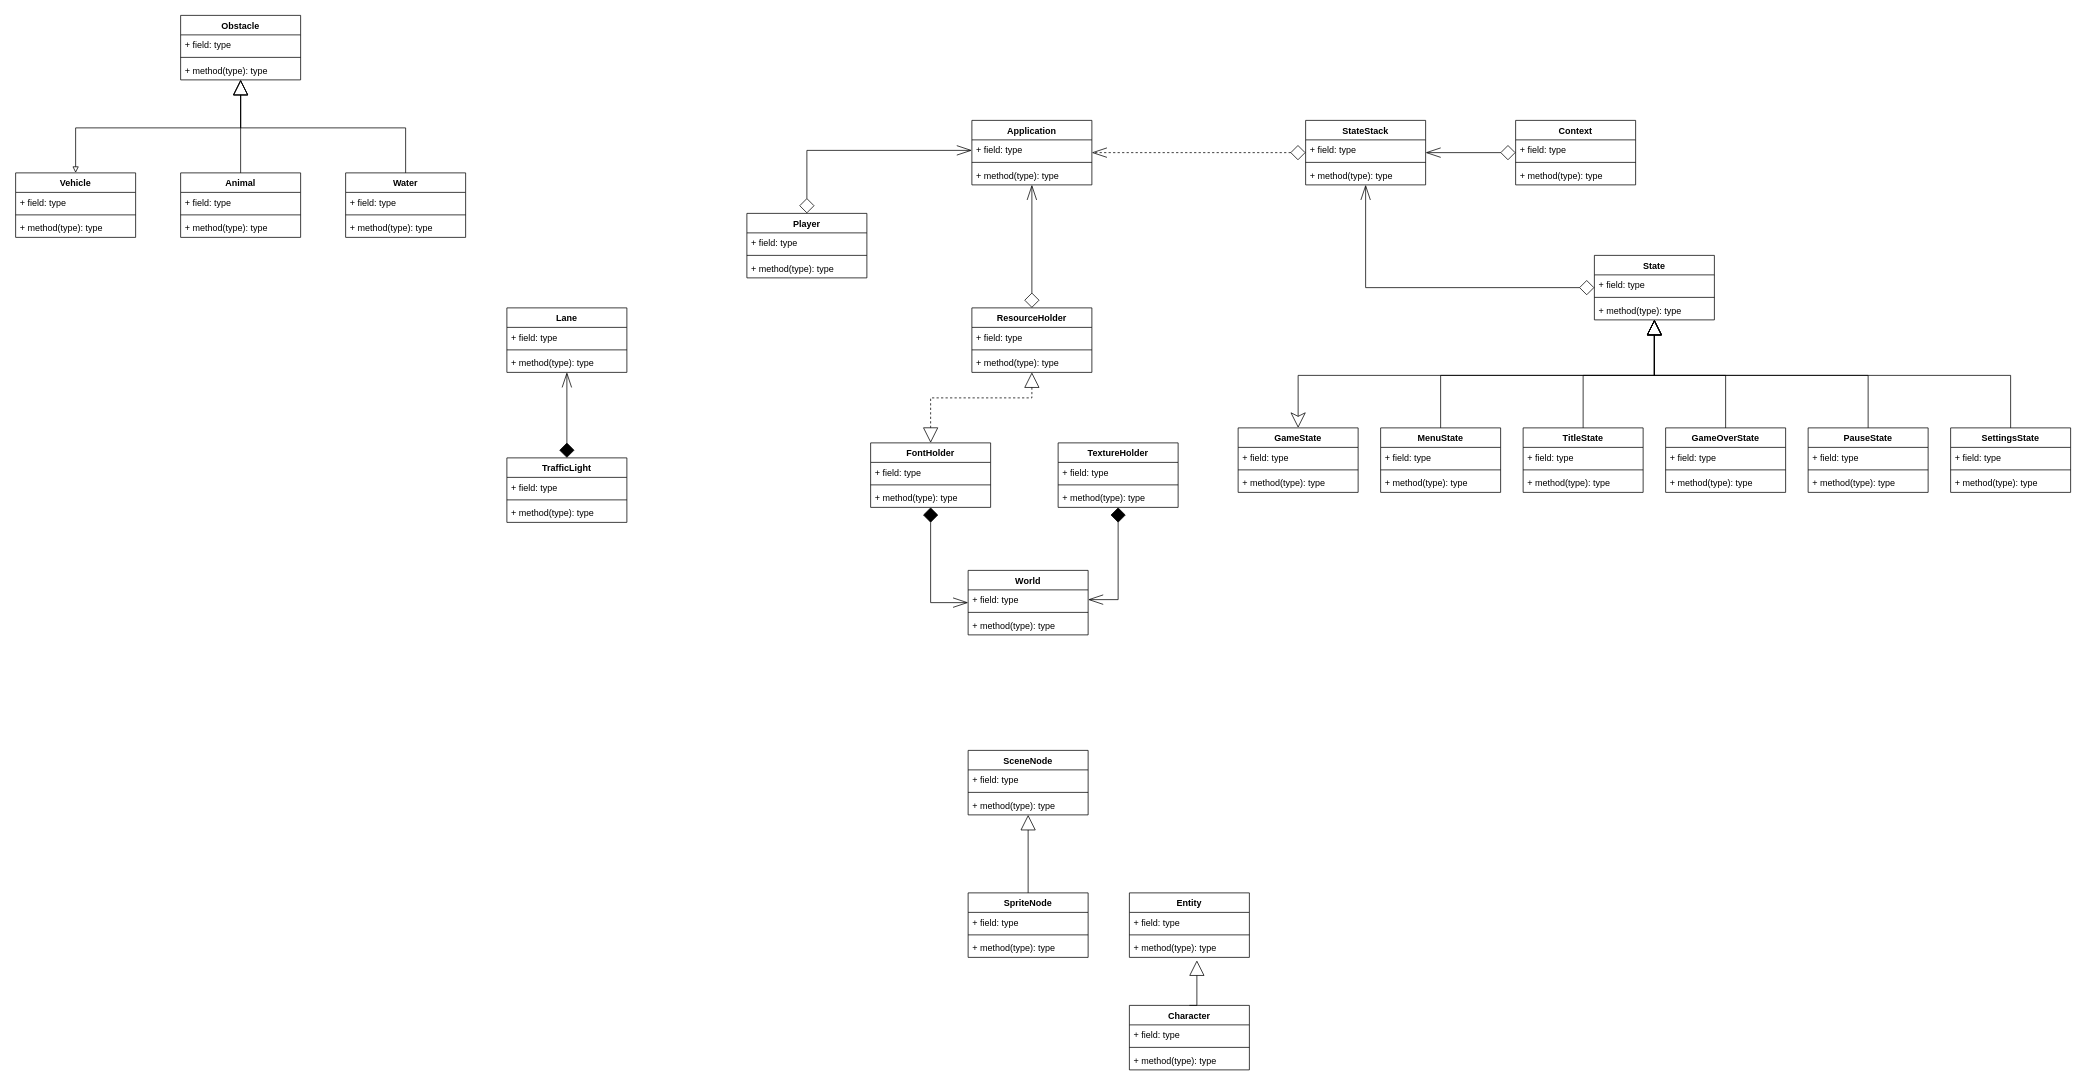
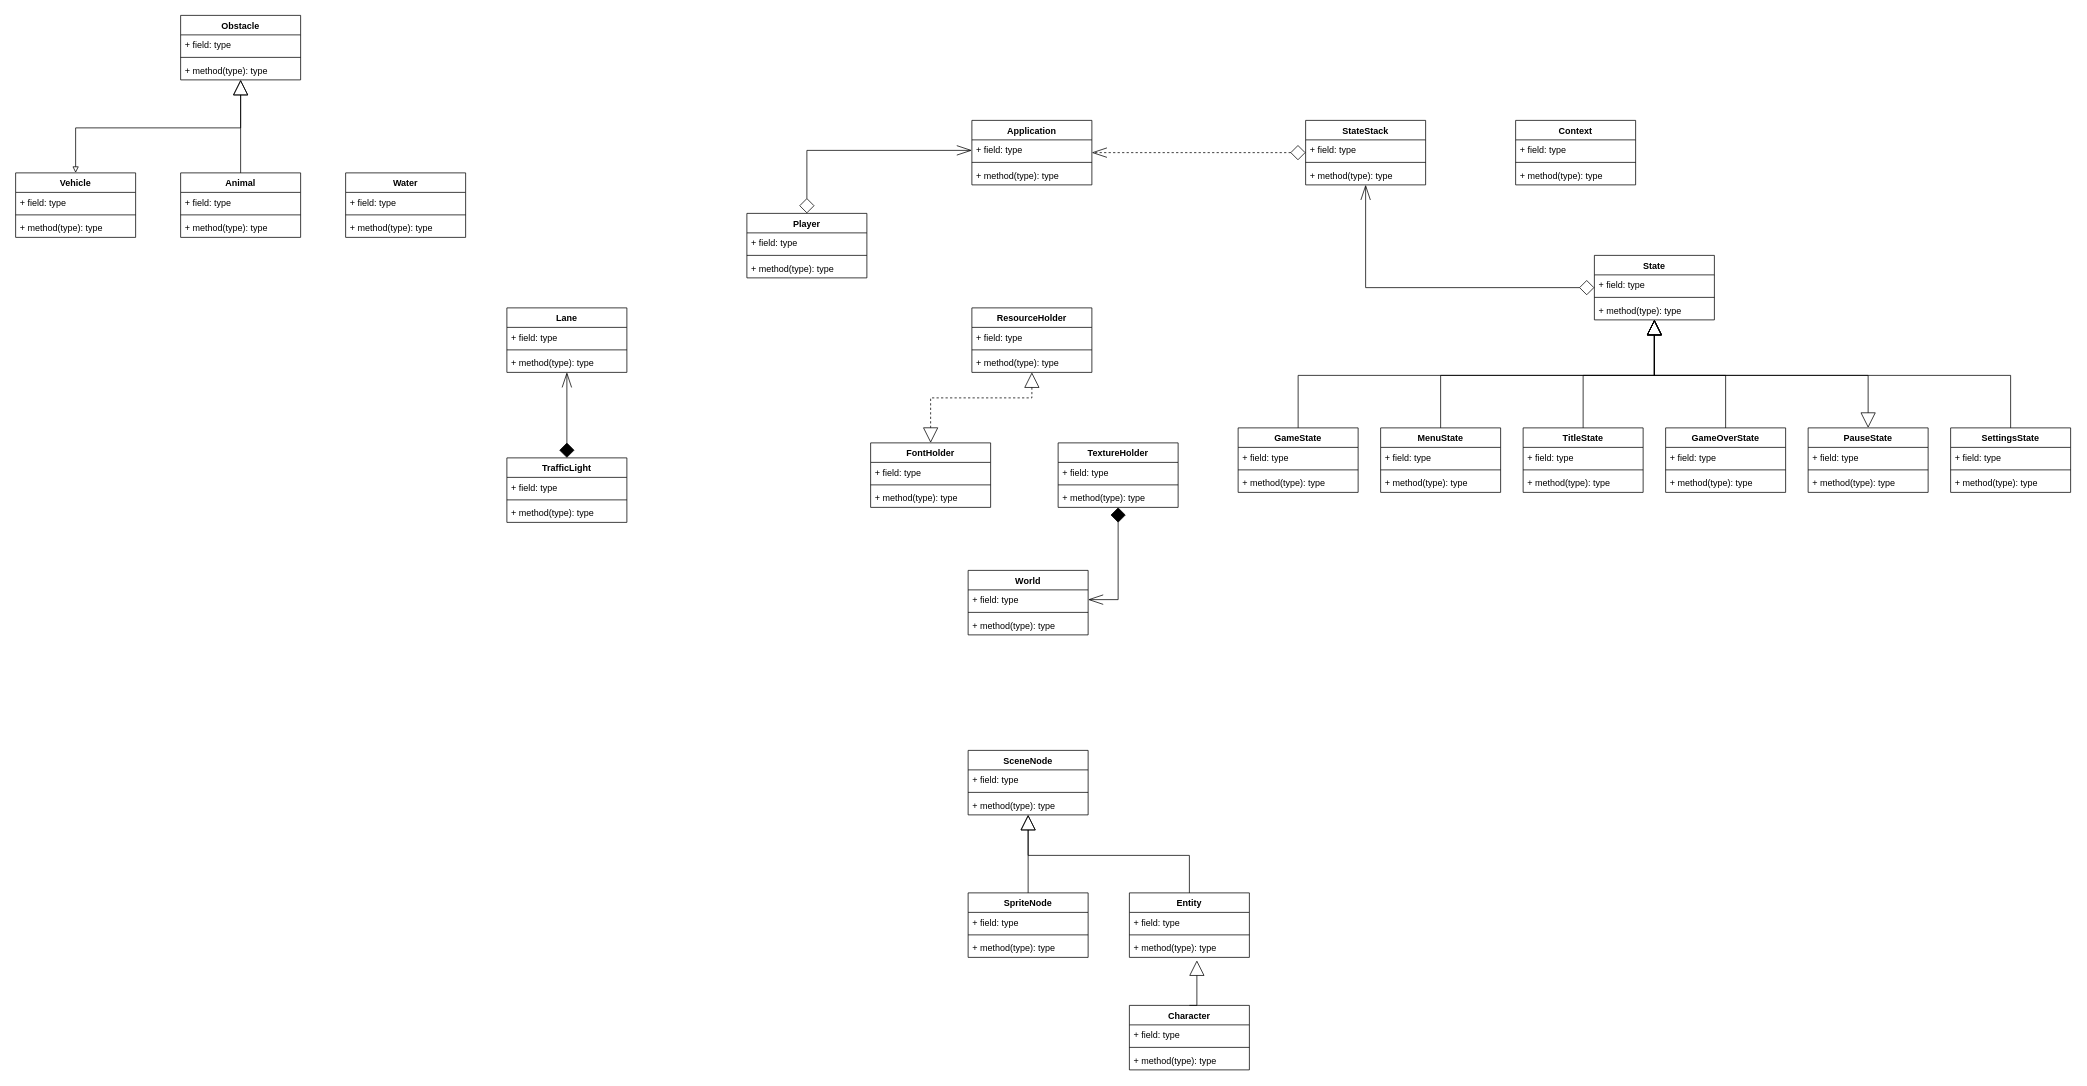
- <mxCell id="25" style="edgeStyle=orthogonalEdgeStyle;rounded=0;orthogonalLoop=1;jettySize=auto;html=1;entryX=0.5;entryY=0;entryDx=0;entryDy=0;endArrow=none;endFill=0;startArrow=block;startFill=0;startSize=18;" parent="1" source="28" target="57" edge="1"><mxGeometry relative="1" as="geometry"><Array as="points"><mxPoint x="320" y="170" /><mxPoint x="540" y="170" /></Array></mxGeometry></mxCell>
- <mxCell id="78" style="edgeStyle=orthogonalEdgeStyle;rounded=0;orthogonalLoop=1;jettySize=auto;html=1;startArrow=diamond;startFill=0;endArrow=openThin;endFill=0;startSize=18;endSize=18;" parent="1" source="79" target="63" edge="1"><mxGeometry relative="1" as="geometry" /></mxCell>
- <mxCell id="2" style="edgeStyle=orthogonalEdgeStyle;rounded=0;orthogonalLoop=1;jettySize=auto;html=1;startArrow=openThin;startFill=0;endArrow=diamond;endFill=0;startSize=18;endSize=18;" parent="1" source="3" target="41" edge="1"><mxGeometry relative="1" as="geometry"><Array as="points"><mxPoint x="1375" y="233" /></Array></mxGeometry></mxCell>
- <mxCell id="68" style="edgeStyle=orthogonalEdgeStyle;rounded=0;orthogonalLoop=1;jettySize=auto;html=1;entryX=0.5;entryY=0;entryDx=0;entryDy=0;startArrow=block;startFill=0;endArrow=classic;endFill=0;endSize=18;startSize=18;" parent="1" source="74" target="83" edge="1"><mxGeometry relative="1" as="geometry"><Array as="points"><mxPoint x="2205" y="500" /><mxPoint x="1730" y="500" /></Array></mxGeometry></mxCell>
+ <mxCell id="68" style="edgeStyle=orthogonalEdgeStyle;rounded=0;orthogonalLoop=1;jettySize=auto;html=1;entryX=0.5;entryY=0;entryDx=0;entryDy=0;startArrow=block;startFill=0;endArrow=none;endFill=0;endSize=18;startSize=18;" parent="1" source="74" target="83" edge="1"><mxGeometry relative="1" as="geometry"><Array as="points"><mxPoint x="2205" y="500" /><mxPoint x="1730" y="500" /></Array></mxGeometry></mxCell>
- <mxCell id="72" style="edgeStyle=orthogonalEdgeStyle;rounded=0;orthogonalLoop=1;jettySize=auto;html=1;startArrow=block;startFill=0;endArrow=none;endFill=0;startSize=18;endSize=18;" parent="1" source="74" target="95" edge="1"><mxGeometry relative="1" as="geometry"><Array as="points"><mxPoint x="2205" y="500" /><mxPoint x="2490" y="500" /></Array></mxGeometry></mxCell>
+ <mxCell id="72" style="edgeStyle=orthogonalEdgeStyle;rounded=0;orthogonalLoop=1;jettySize=auto;html=1;startArrow=block;startFill=0;endArrow=block;endFill=0;startSize=18;endSize=18;" parent="1" source="74" target="95" edge="1"><mxGeometry relative="1" as="geometry"><Array as="points"><mxPoint x="2205" y="500" /><mxPoint x="2490" y="500" /></Array></mxGeometry></mxCell>
- <mxCell id="107" style="edgeStyle=orthogonalEdgeStyle;rounded=0;orthogonalLoop=1;jettySize=auto;html=1;startArrow=diamond;startFill=1;endArrow=openThin;endFill=0;startSize=18;endSize=18;" parent="1" source="108" target="7" edge="1"><mxGeometry relative="1" as="geometry"><Array as="points"><mxPoint x="1240" y="803" /></Array></mxGeometry></mxCell>
+ <mxCell id="61" style="edgeStyle=orthogonalEdgeStyle;rounded=0;orthogonalLoop=1;jettySize=auto;html=1;startArrow=block;startFill=0;endArrow=none;endFill=0;startSize=18;endSize=18;" parent="1" source="33" target="21" edge="1"><mxGeometry relative="1" as="geometry"><mxPoint x="1380" y="1096" as="sourcePoint" /><mxPoint x="1380" y="1200" as="targetPoint" /><Array as="points"><mxPoint x="1370" y="1140" /><mxPoint x="1585" y="1140" /></Array></mxGeometry></mxCell>
